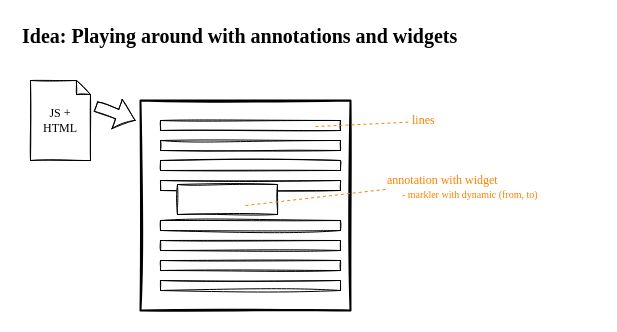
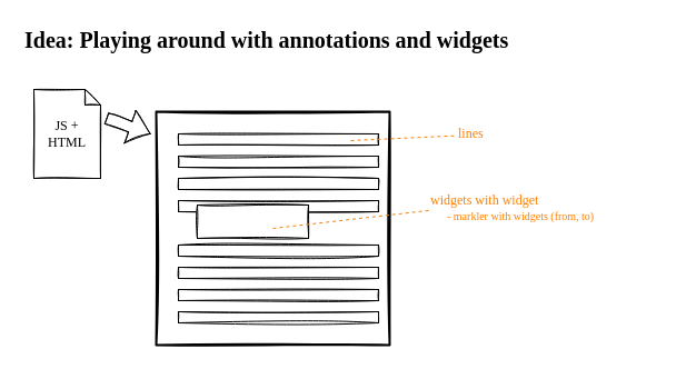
- <mxCell id="16" value="annotation with widget" style="text;html=1;strokeColor=none;fillColor=none;align=left;verticalAlign=middle;whiteSpace=wrap;rounded=0;fontFamily=Virgil;fontSource=https%3A%2F%2Flively-kernel.org%2Flively4%2Flively4-jens%2Fsrc%2Fexternal%2Ffonts%2FVirgil.woff2;fontStyle=0;fontColor=#FF8000;" vertex="1" parent="1"><mxGeometry x="385" y="170" width="155" height="20" as="geometry" /></mxCell>
+ <mxCell id="16" value="widgets with widget" style="text;html=1;strokeColor=none;fillColor=none;align=left;verticalAlign=middle;whiteSpace=wrap;rounded=0;fontFamily=Virgil;fontSource=https%3A%2F%2Flively-kernel.org%2Flively4%2Flively4-jens%2Fsrc%2Fexternal%2Ffonts%2FVirgil.woff2;fontStyle=0;fontColor=#FF8000;" vertex="1" parent="1"><mxGeometry x="385" y="170" width="155" height="20" as="geometry" /></mxCell>
- <mxCell id="18" value="- markler with dynamic (from, to)" style="text;html=1;strokeColor=none;fillColor=none;align=left;verticalAlign=middle;whiteSpace=wrap;rounded=0;fontFamily=Virgil;fontSource=https%3A%2F%2Flively-kernel.org%2Flively4%2Flively4-jens%2Fsrc%2Fexternal%2Ffonts%2FVirgil.woff2;fontStyle=0;fontColor=#FF8000;fontSize=10;" vertex="1" parent="1"><mxGeometry x="400" y="184" width="195" height="20" as="geometry" /></mxCell>
+ <mxCell id="18" value="- markler with widgets (from, to)" style="text;html=1;strokeColor=none;fillColor=none;align=left;verticalAlign=middle;whiteSpace=wrap;rounded=0;fontFamily=Virgil;fontSource=https%3A%2F%2Flively-kernel.org%2Flively4%2Flively4-jens%2Fsrc%2Fexternal%2Ffonts%2FVirgil.woff2;fontStyle=0;fontColor=#FF8000;fontSize=10;" vertex="1" parent="1"><mxGeometry x="400" y="184" width="195" height="20" as="geometry" /></mxCell>
